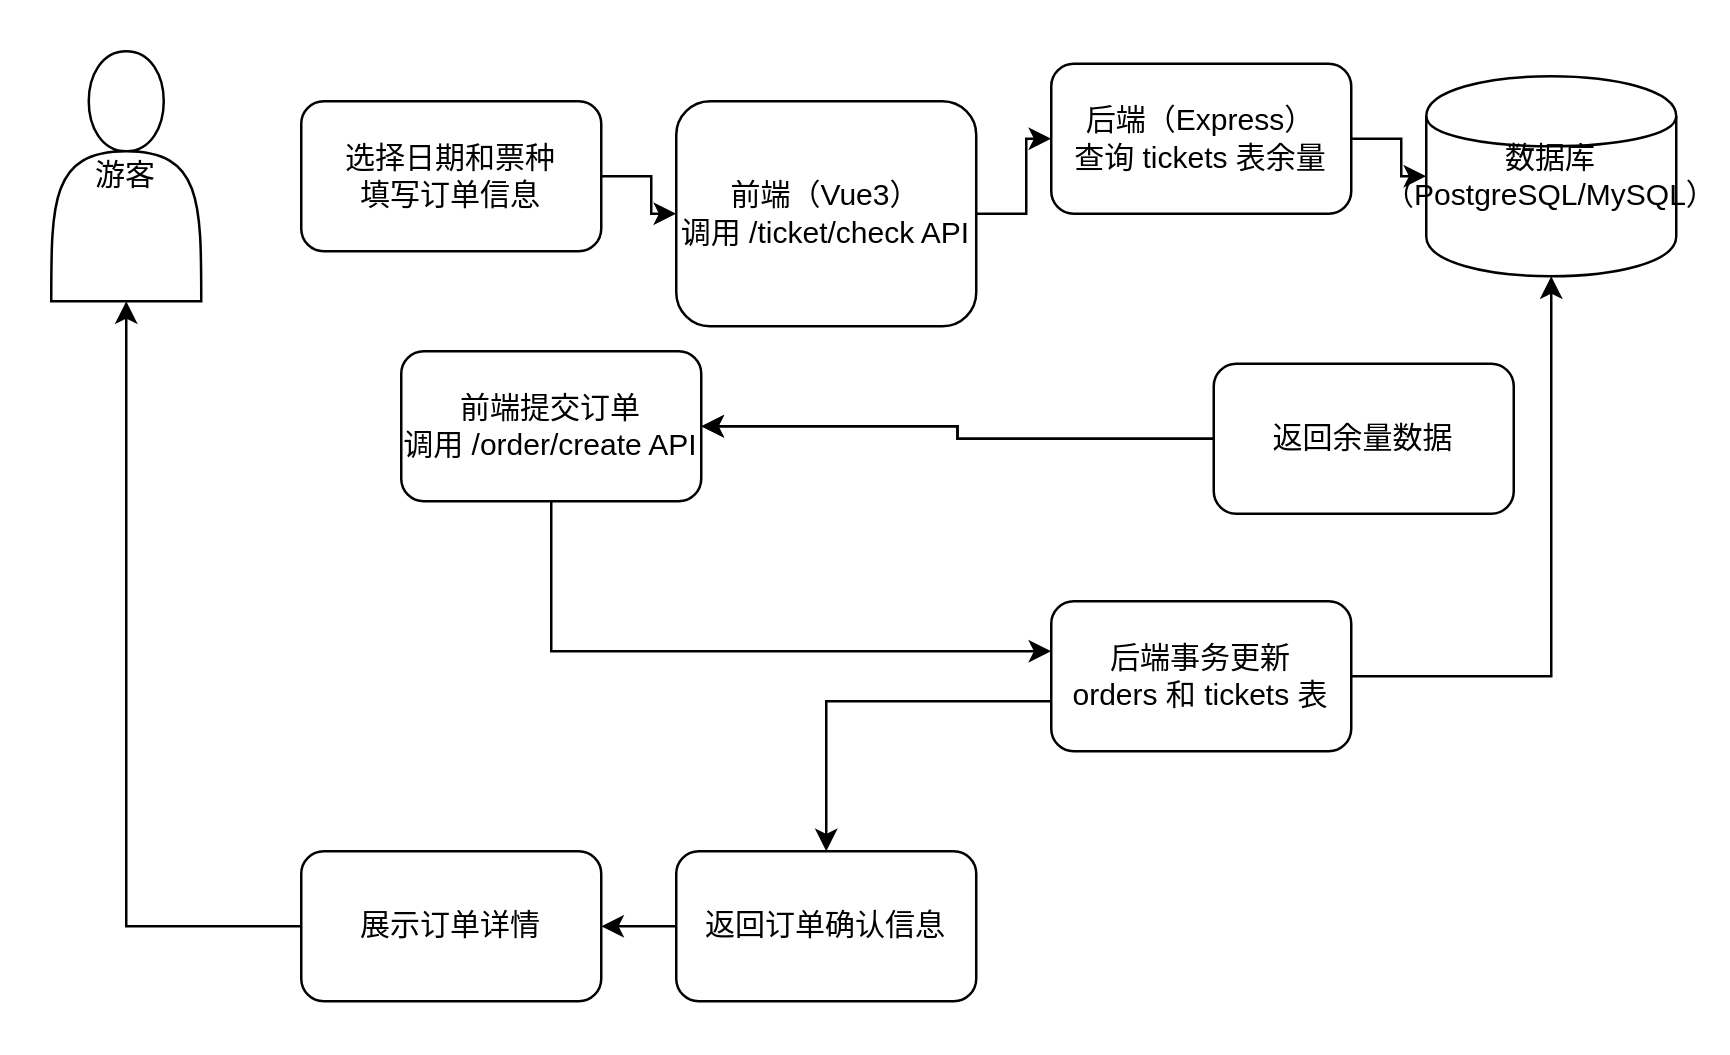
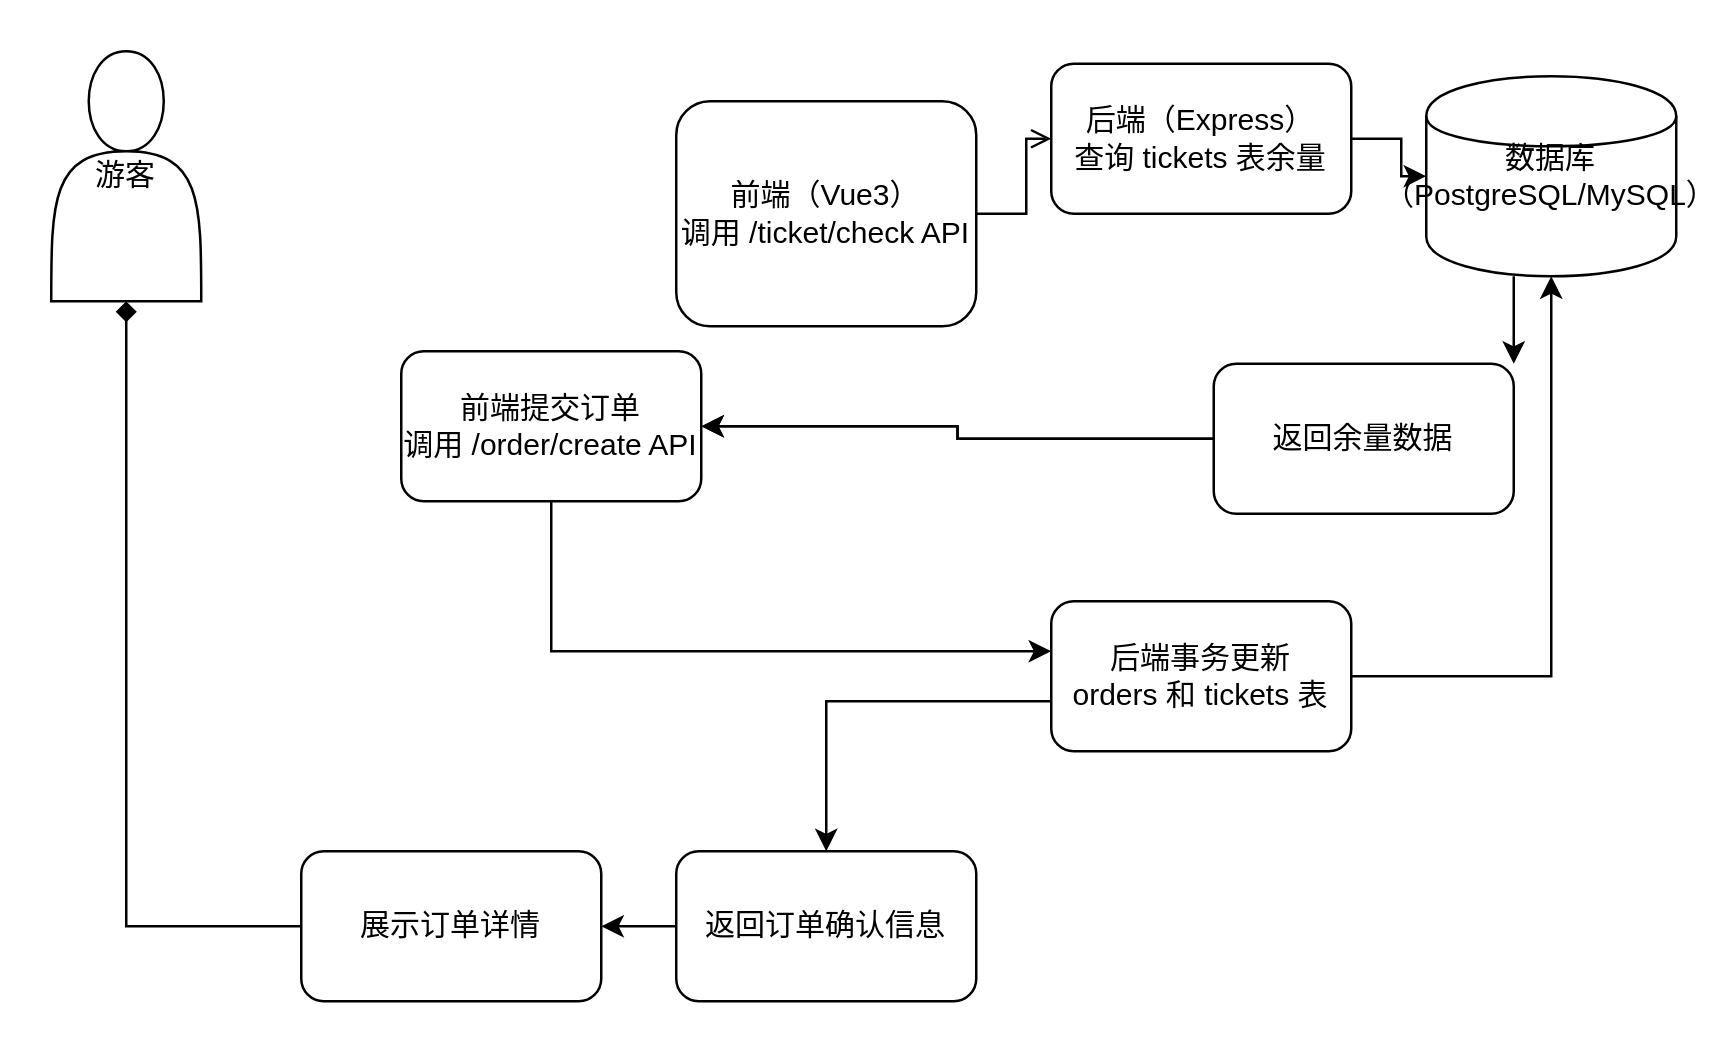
- <mxCell id="14" value="" style="edgeStyle=orthogonalEdgeStyle;rounded=0;html=1;jettySize=auto;orthogonalLoop=1;" parent="1" source="4" target="5" edge="1"><mxGeometry relative="1" as="geometry" /></mxCell>
+ <mxCell id="14" value="" style="edgeStyle=orthogonalEdgeStyle;rounded=0;html=1;jettySize=auto;orthogonalLoop=1;endArrow=open;" parent="1" source="4" target="5" edge="1"><mxGeometry relative="1" as="geometry" /></mxCell>
- <mxCell id="3" value="选择日期和票种&lt;br&gt;填写订单信息" style="rounded=1;whiteSpace=wrap;html=1;" parent="1" vertex="1"><mxGeometry x="120" y="40" width="120" height="60" as="geometry" /></mxCell>
- <mxCell id="13" value="" style="edgeStyle=orthogonalEdgeStyle;rounded=0;html=1;jettySize=auto;orthogonalLoop=1;" parent="1" source="3" target="4" edge="1"><mxGeometry relative="1" as="geometry" /></mxCell>
+ <mxCell id="16" value="" style="edgeStyle=orthogonalEdgeStyle;rounded=0;html=1;jettySize=auto;orthogonalLoop=1;" parent="1" source="6" target="8" edge="1"><mxGeometry relative="1" as="geometry"><Array as="points"><mxPoint x="590" y="170" /></Array></mxGeometry></mxCell>
- <mxCell id="22" value="" style="edgeStyle=orthogonalEdgeStyle;rounded=0;html=1;jettySize=auto;orthogonalLoop=1;" parent="1" source="12" target="2" edge="1"><mxGeometry relative="1" as="geometry" /></mxCell>
+ <mxCell id="22" value="" style="edgeStyle=orthogonalEdgeStyle;rounded=0;html=1;jettySize=auto;orthogonalLoop=1;endArrow=diamond;" parent="1" source="12" target="2" edge="1"><mxGeometry relative="1" as="geometry" /></mxCell>
